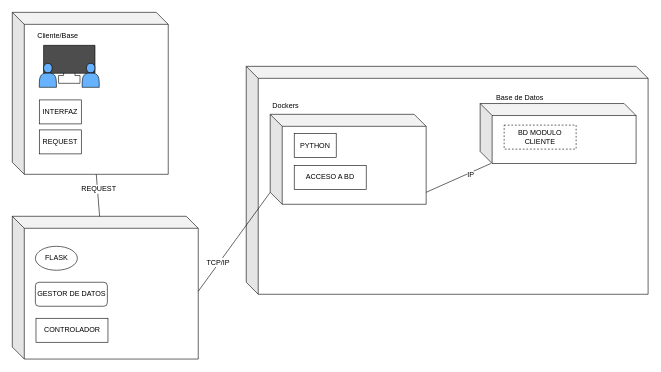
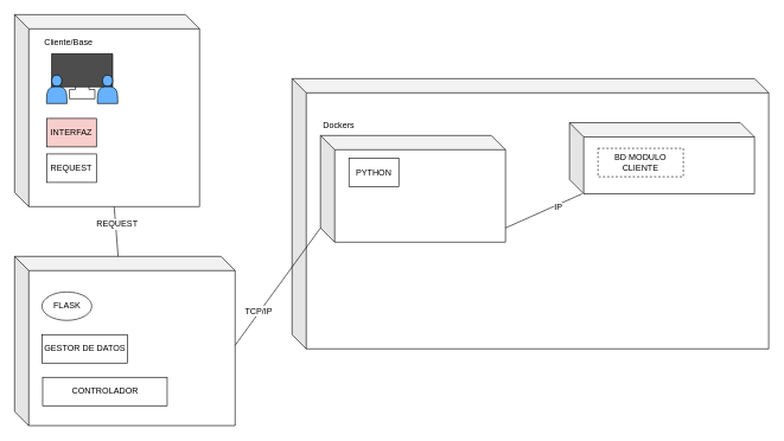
- <mxCell id="5" value="Base de Datos&lt;br&gt;" style="text;html=1;resizable=0;points=[];autosize=1;align=left;verticalAlign=top;spacingTop=-4;" vertex="1" parent="1"><mxGeometry x="825" y="152" width="90" height="20" as="geometry" /></mxCell>
- <mxCell id="7" value="INTERFAZ" style="rounded=0;whiteSpace=wrap;html=1;fillColor=#FFFFFF;" vertex="1" parent="1"><mxGeometry x="65" y="166" width="70" height="40" as="geometry" /></mxCell>
+ <mxCell id="7" value="INTERFAZ" style="rounded=0;whiteSpace=wrap;html=1;fillColor=#f8cecc;" vertex="1" parent="1"><mxGeometry x="65" y="166" width="70" height="40" as="geometry" /></mxCell>
- <mxCell id="12" value="ACCESO A BD" style="rounded=0;whiteSpace=wrap;html=1;fillColor=#FFFFFF;" vertex="1" parent="1"><mxGeometry x="490" y="275" width="120" height="40" as="geometry" /></mxCell>
- <mxCell id="13" value="GESTOR DE DATOS" style="whiteSpace=wrap;html=1;fillColor=#FFFFFF;rounded=1;" vertex="1" parent="1"><mxGeometry x="58.5" y="470" width="120" height="40" as="geometry" /></mxCell>
+ <mxCell id="13" value="GESTOR DE DATOS" style="rounded=0;whiteSpace=wrap;html=1;fillColor=#FFFFFF;" vertex="1" parent="1"><mxGeometry x="58.5" y="470" width="120" height="40" as="geometry" /></mxCell>
- <mxCell id="28" value="CONTROLADOR" style="rounded=0;whiteSpace=wrap;html=1;fillColor=#FFFFFF;" vertex="1" parent="1"><mxGeometry x="59.5" y="530" width="120" height="40" as="geometry" /></mxCell>
+ <mxCell id="28" value="CONTROLADOR" style="rounded=0;whiteSpace=wrap;html=1;fillColor=#FFFFFF;" vertex="1" parent="1"><mxGeometry x="59.5" y="530" width="175" height="40" as="geometry" /></mxCell>
